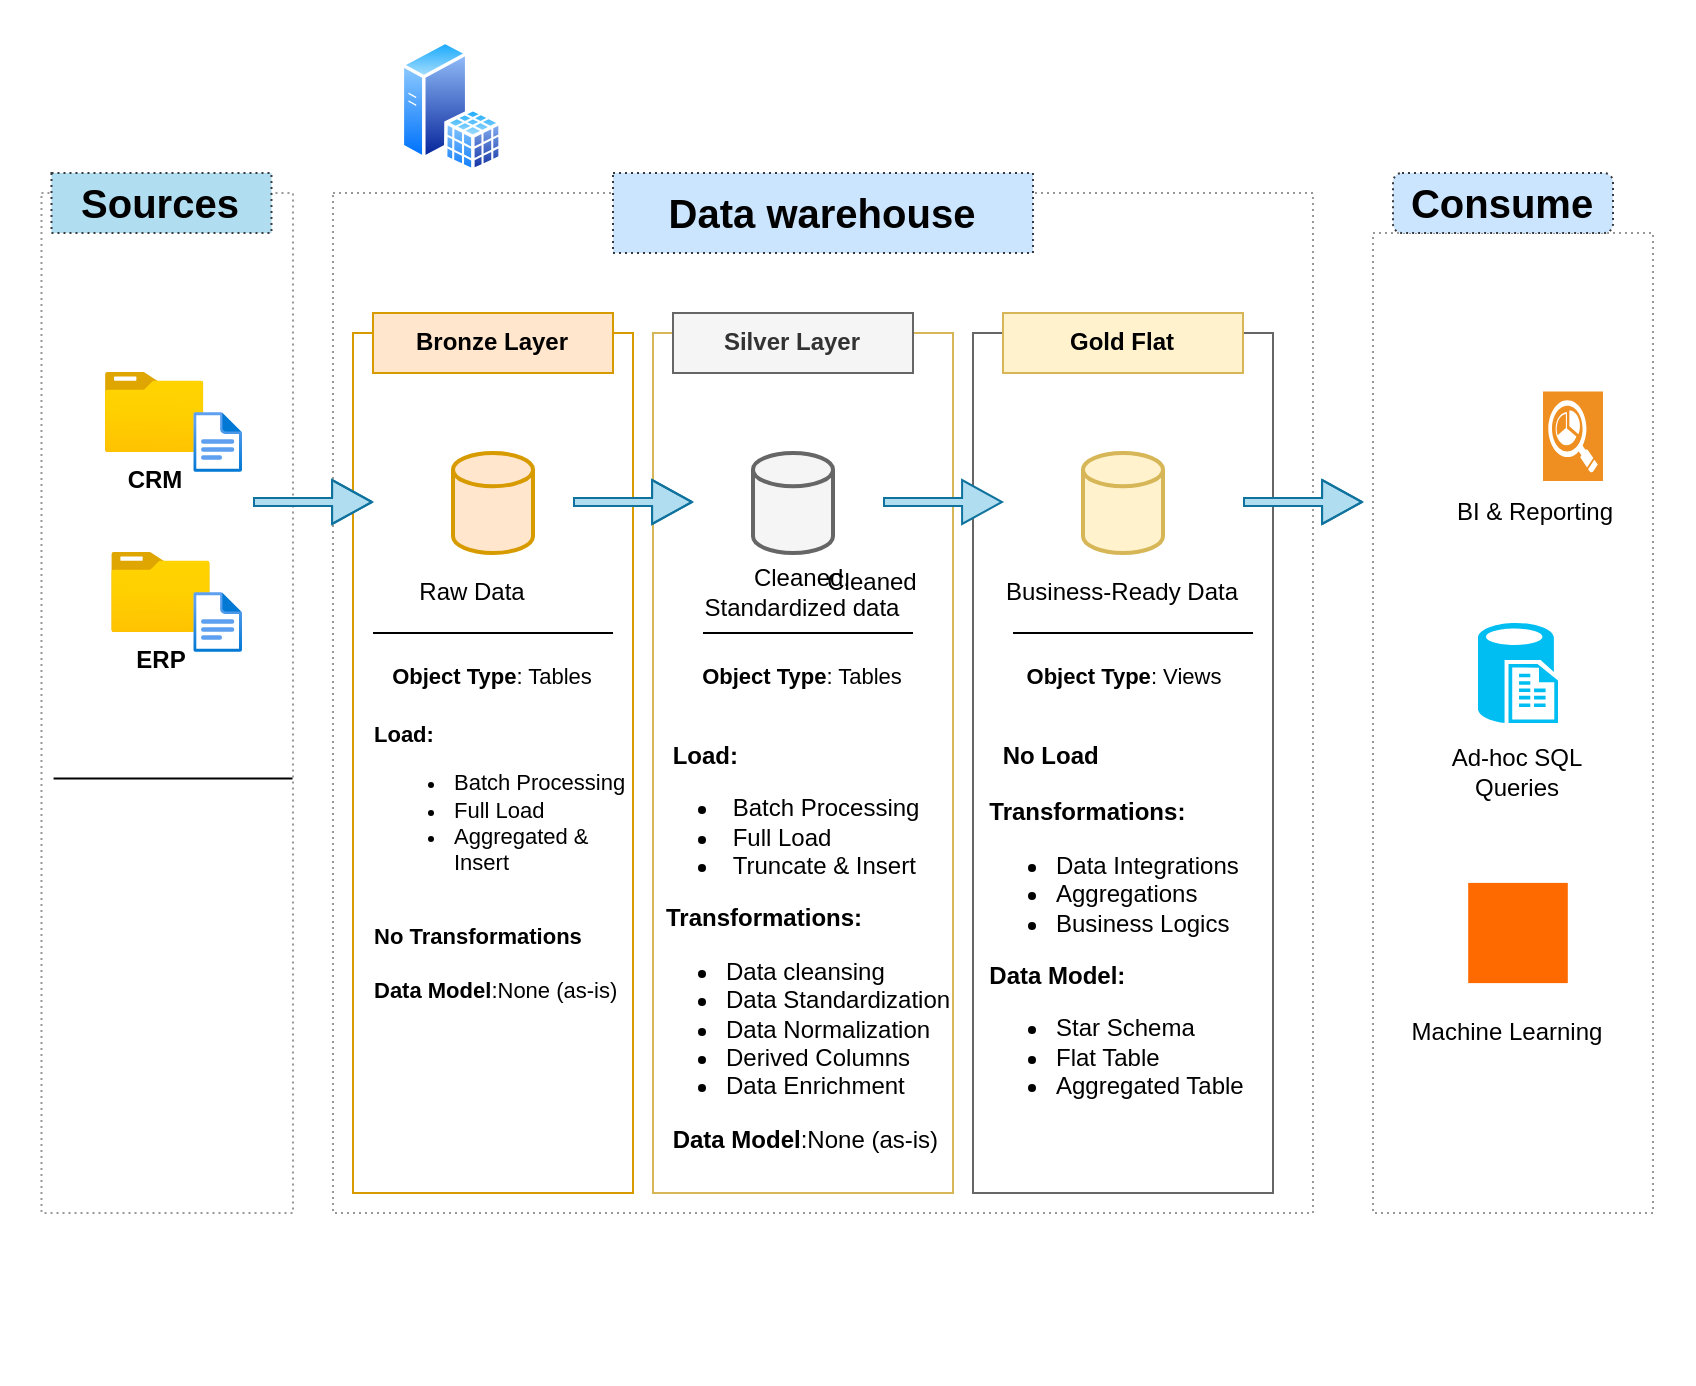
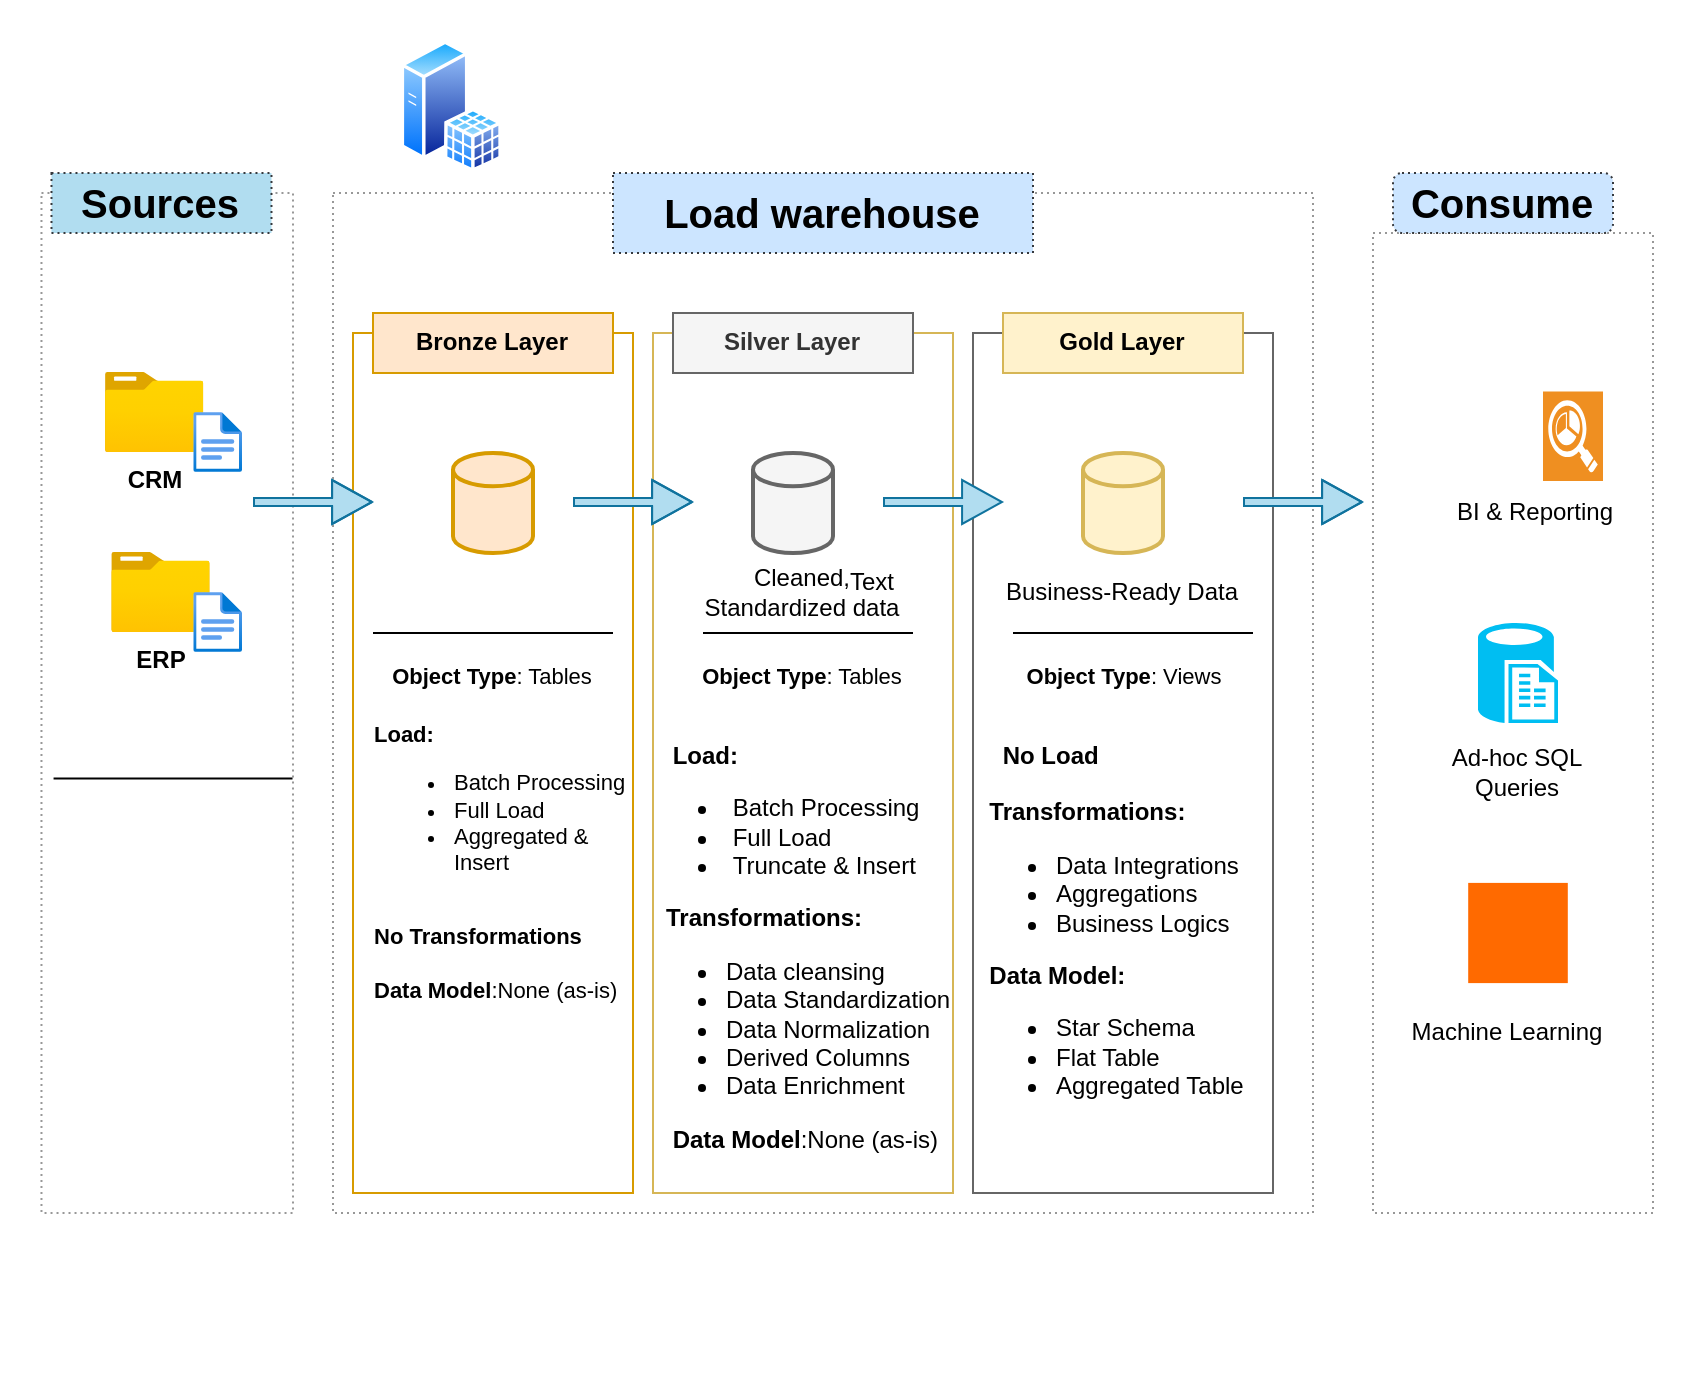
- <mxCell id="5" value="Data warehouse" style="rounded=0;whiteSpace=wrap;html=1;dashed=1;dashPattern=1 2;strokeColor=#36393d;fontSize=20;fontStyle=1;fillColor=#cce5ff;" vertex="1" parent="1"><mxGeometry x="306" y="86" width="210" height="40" as="geometry" /></mxCell>
+ <mxCell id="5" value="Load warehouse" style="rounded=0;whiteSpace=wrap;html=1;dashed=1;dashPattern=1 2;strokeColor=#36393d;fontSize=20;fontStyle=1;fillColor=#cce5ff;" vertex="1" parent="1"><mxGeometry x="306" y="86" width="210" height="40" as="geometry" /></mxCell>
- <mxCell id="13" value="Gold Flat" style="rounded=0;whiteSpace=wrap;html=1;fontStyle=1;fillColor=#fff2cc;strokeColor=#d6b656;" vertex="1" parent="1"><mxGeometry x="501" y="156" width="120" height="30" as="geometry" /></mxCell>
+ <mxCell id="13" value="Gold Layer" style="rounded=0;whiteSpace=wrap;html=1;fontStyle=1;fillColor=#fff2cc;strokeColor=#d6b656;" vertex="1" parent="1"><mxGeometry x="501" y="156" width="120" height="30" as="geometry" /></mxCell>
- <mxCell id="41" value="Cleaned" style="text;html=1;align=center;verticalAlign=middle;whiteSpace=wrap;rounded=0;" vertex="1" parent="1"><mxGeometry x="406" y="276" width="60" height="30" as="geometry" /></mxCell>
+ <mxCell id="41" value="Text" style="text;html=1;align=center;verticalAlign=middle;whiteSpace=wrap;rounded=0;" vertex="1" parent="1"><mxGeometry x="406" y="276" width="60" height="30" as="geometry" /></mxCell>
- <mxCell id="27" value="Raw Data" style="text;html=1;align=center;verticalAlign=middle;whiteSpace=wrap;rounded=0;" vertex="1" parent="1"><mxGeometry x="206" y="281" width="60" height="30" as="geometry" /></mxCell>
